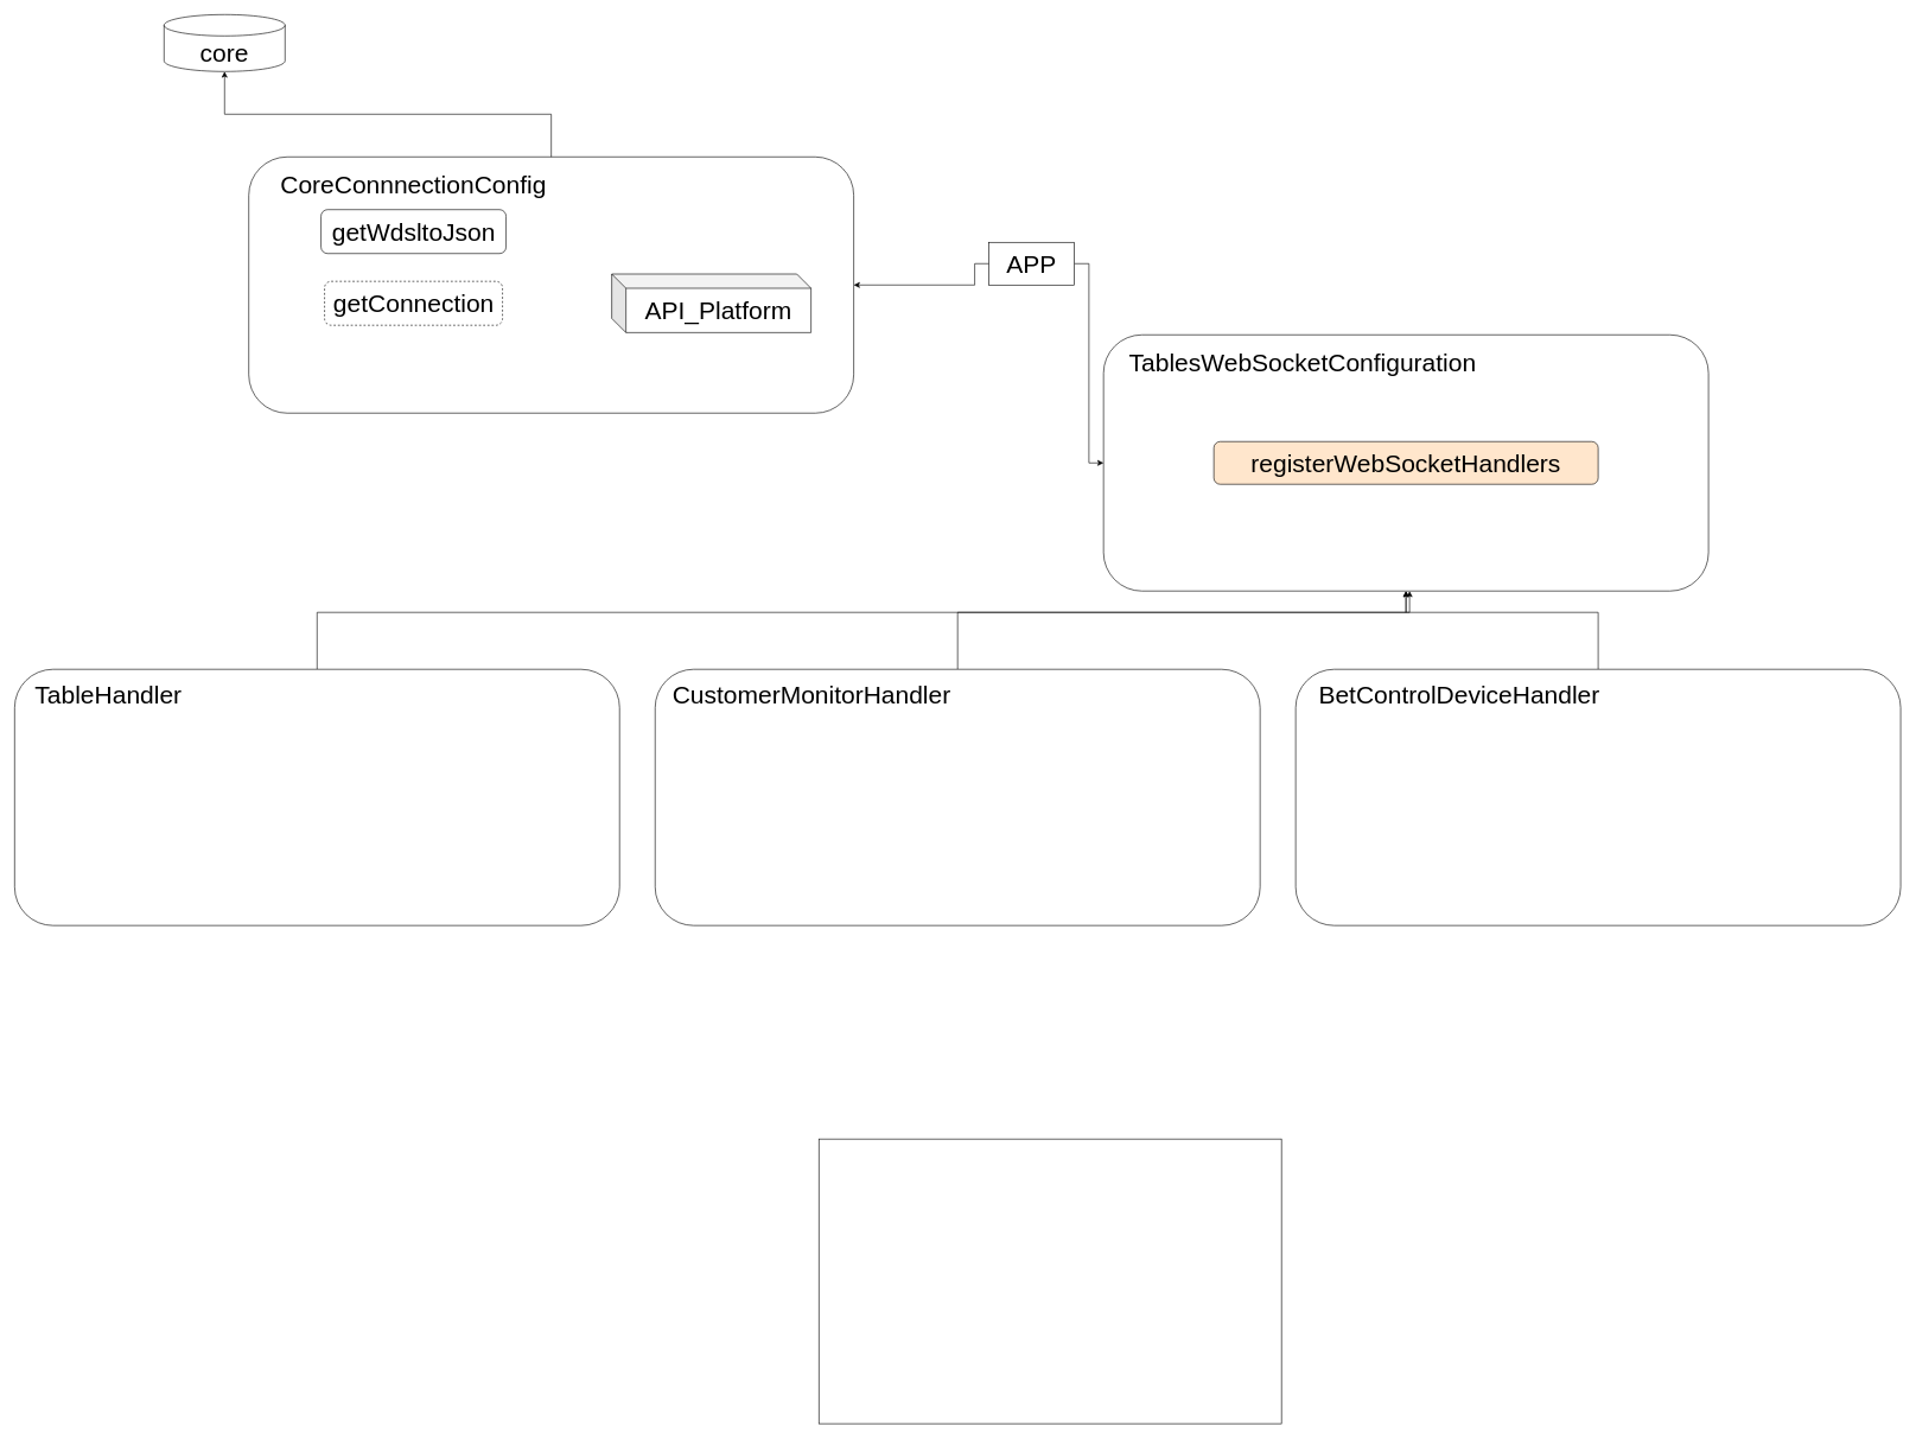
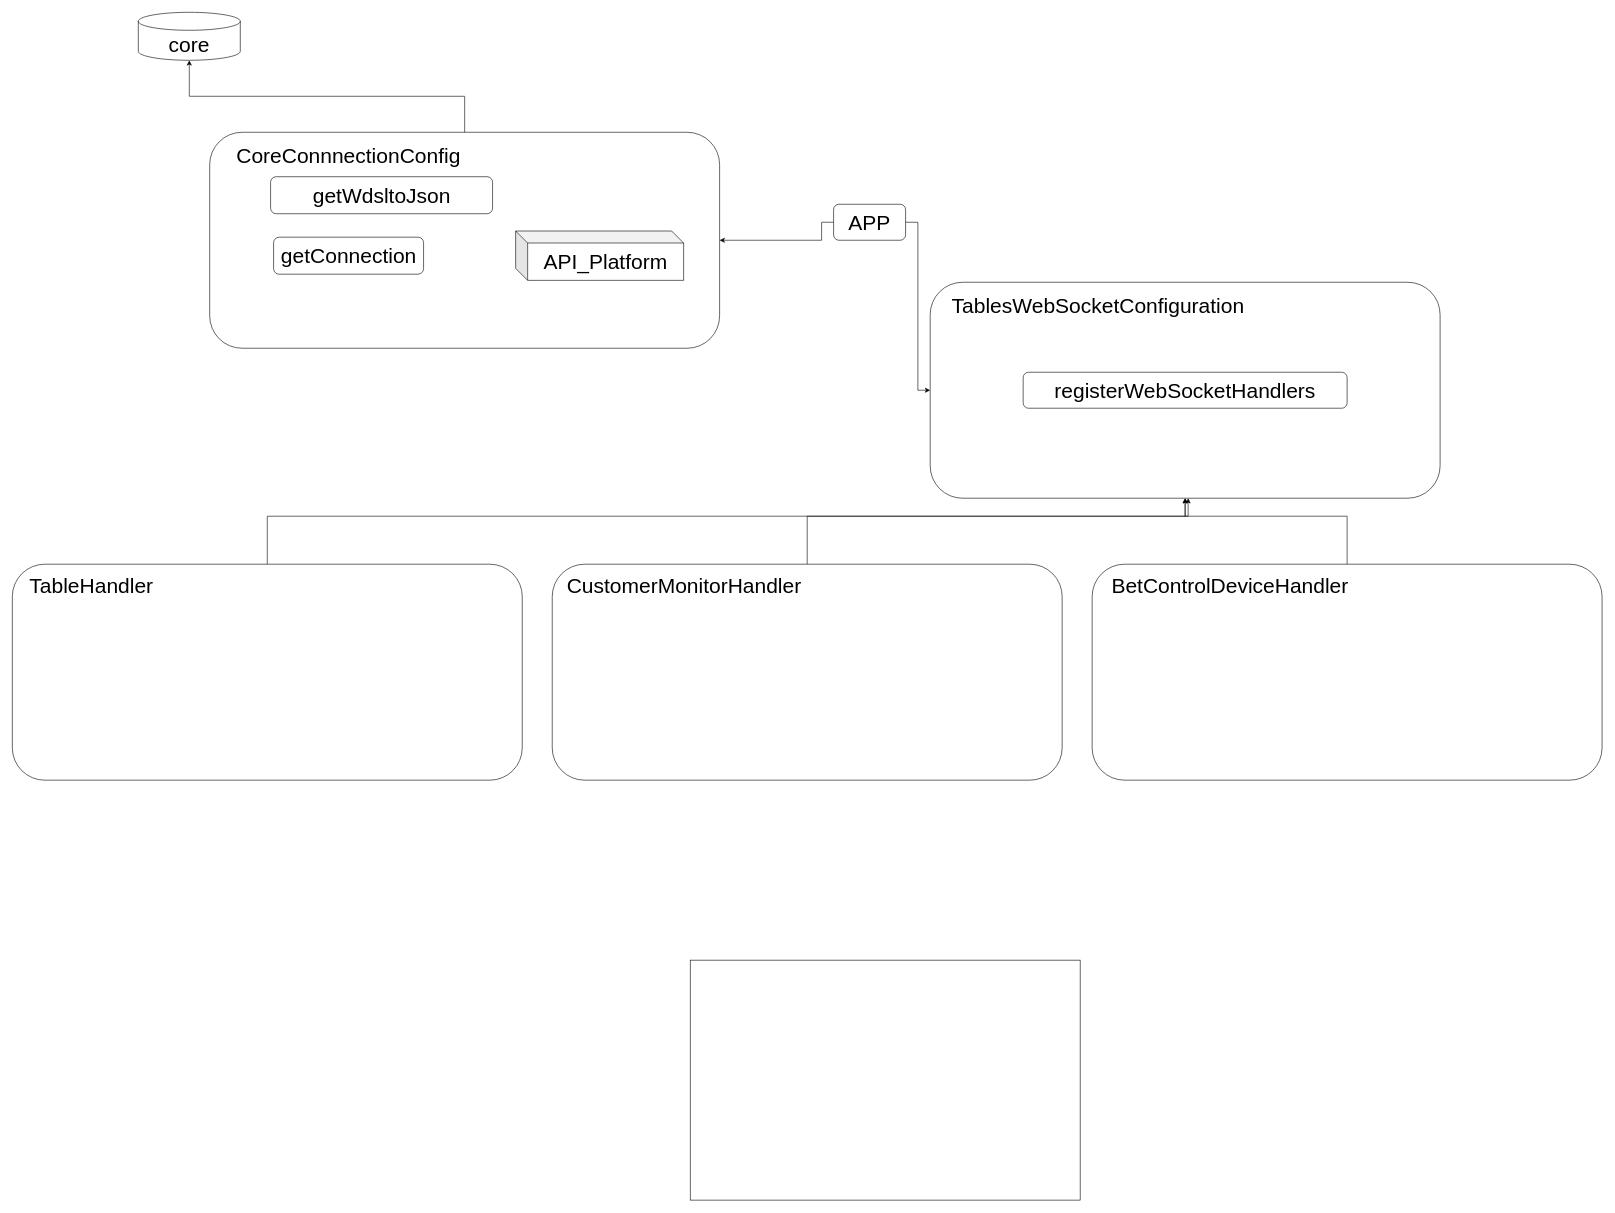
- <mxCell id="9" value="getWdsltoJson" style="rounded=1;whiteSpace=wrap;html=1;fontSize=35;" vertex="1" parent="7"><mxGeometry x="101.5" y="74.057" width="260" height="61.714" as="geometry" /></mxCell>
+ <mxCell id="9" value="getWdsltoJson" style="rounded=1;whiteSpace=wrap;html=1;fontSize=35;" vertex="1" parent="7"><mxGeometry x="101.5" y="74.057" width="370" height="61.714" as="geometry" /></mxCell>
- <mxCell id="5" value="&lt;font style=&quot;font-size: 35px;&quot;&gt;APP&lt;/font&gt;" style="whiteSpace=wrap;html=1;fontSize=18;rounded=0;" vertex="1" parent="1"><mxGeometry x="1389" y="340" width="120" height="60" as="geometry" /></mxCell>
+ <mxCell id="5" value="&lt;font style=&quot;font-size: 35px;&quot;&gt;APP&lt;/font&gt;" style="rounded=1;whiteSpace=wrap;html=1;fontSize=18;" vertex="1" parent="1"><mxGeometry x="1389" y="340" width="120" height="60" as="geometry" /></mxCell>
- <mxCell id="11" value="getConnection" style="rounded=1;whiteSpace=wrap;html=1;fontSize=35;dashed=1;" vertex="1" parent="7"><mxGeometry x="106.5" y="174.857" width="250" height="61.714" as="geometry" /></mxCell>
+ <mxCell id="11" value="getConnection" style="rounded=1;whiteSpace=wrap;html=1;fontSize=35;" vertex="1" parent="7"><mxGeometry x="106.5" y="174.857" width="250" height="61.714" as="geometry" /></mxCell>
- <mxCell id="23" value="registerWebSocketHandlers" style="rounded=1;whiteSpace=wrap;html=1;fontSize=35;fillColor=#ffe6cc;" vertex="1" parent="20"><mxGeometry x="155" y="150" width="540" height="60" as="geometry" /></mxCell>
+ <mxCell id="23" value="registerWebSocketHandlers" style="rounded=1;whiteSpace=wrap;html=1;fontSize=35;" vertex="1" parent="20"><mxGeometry x="155" y="150" width="540" height="60" as="geometry" /></mxCell>
